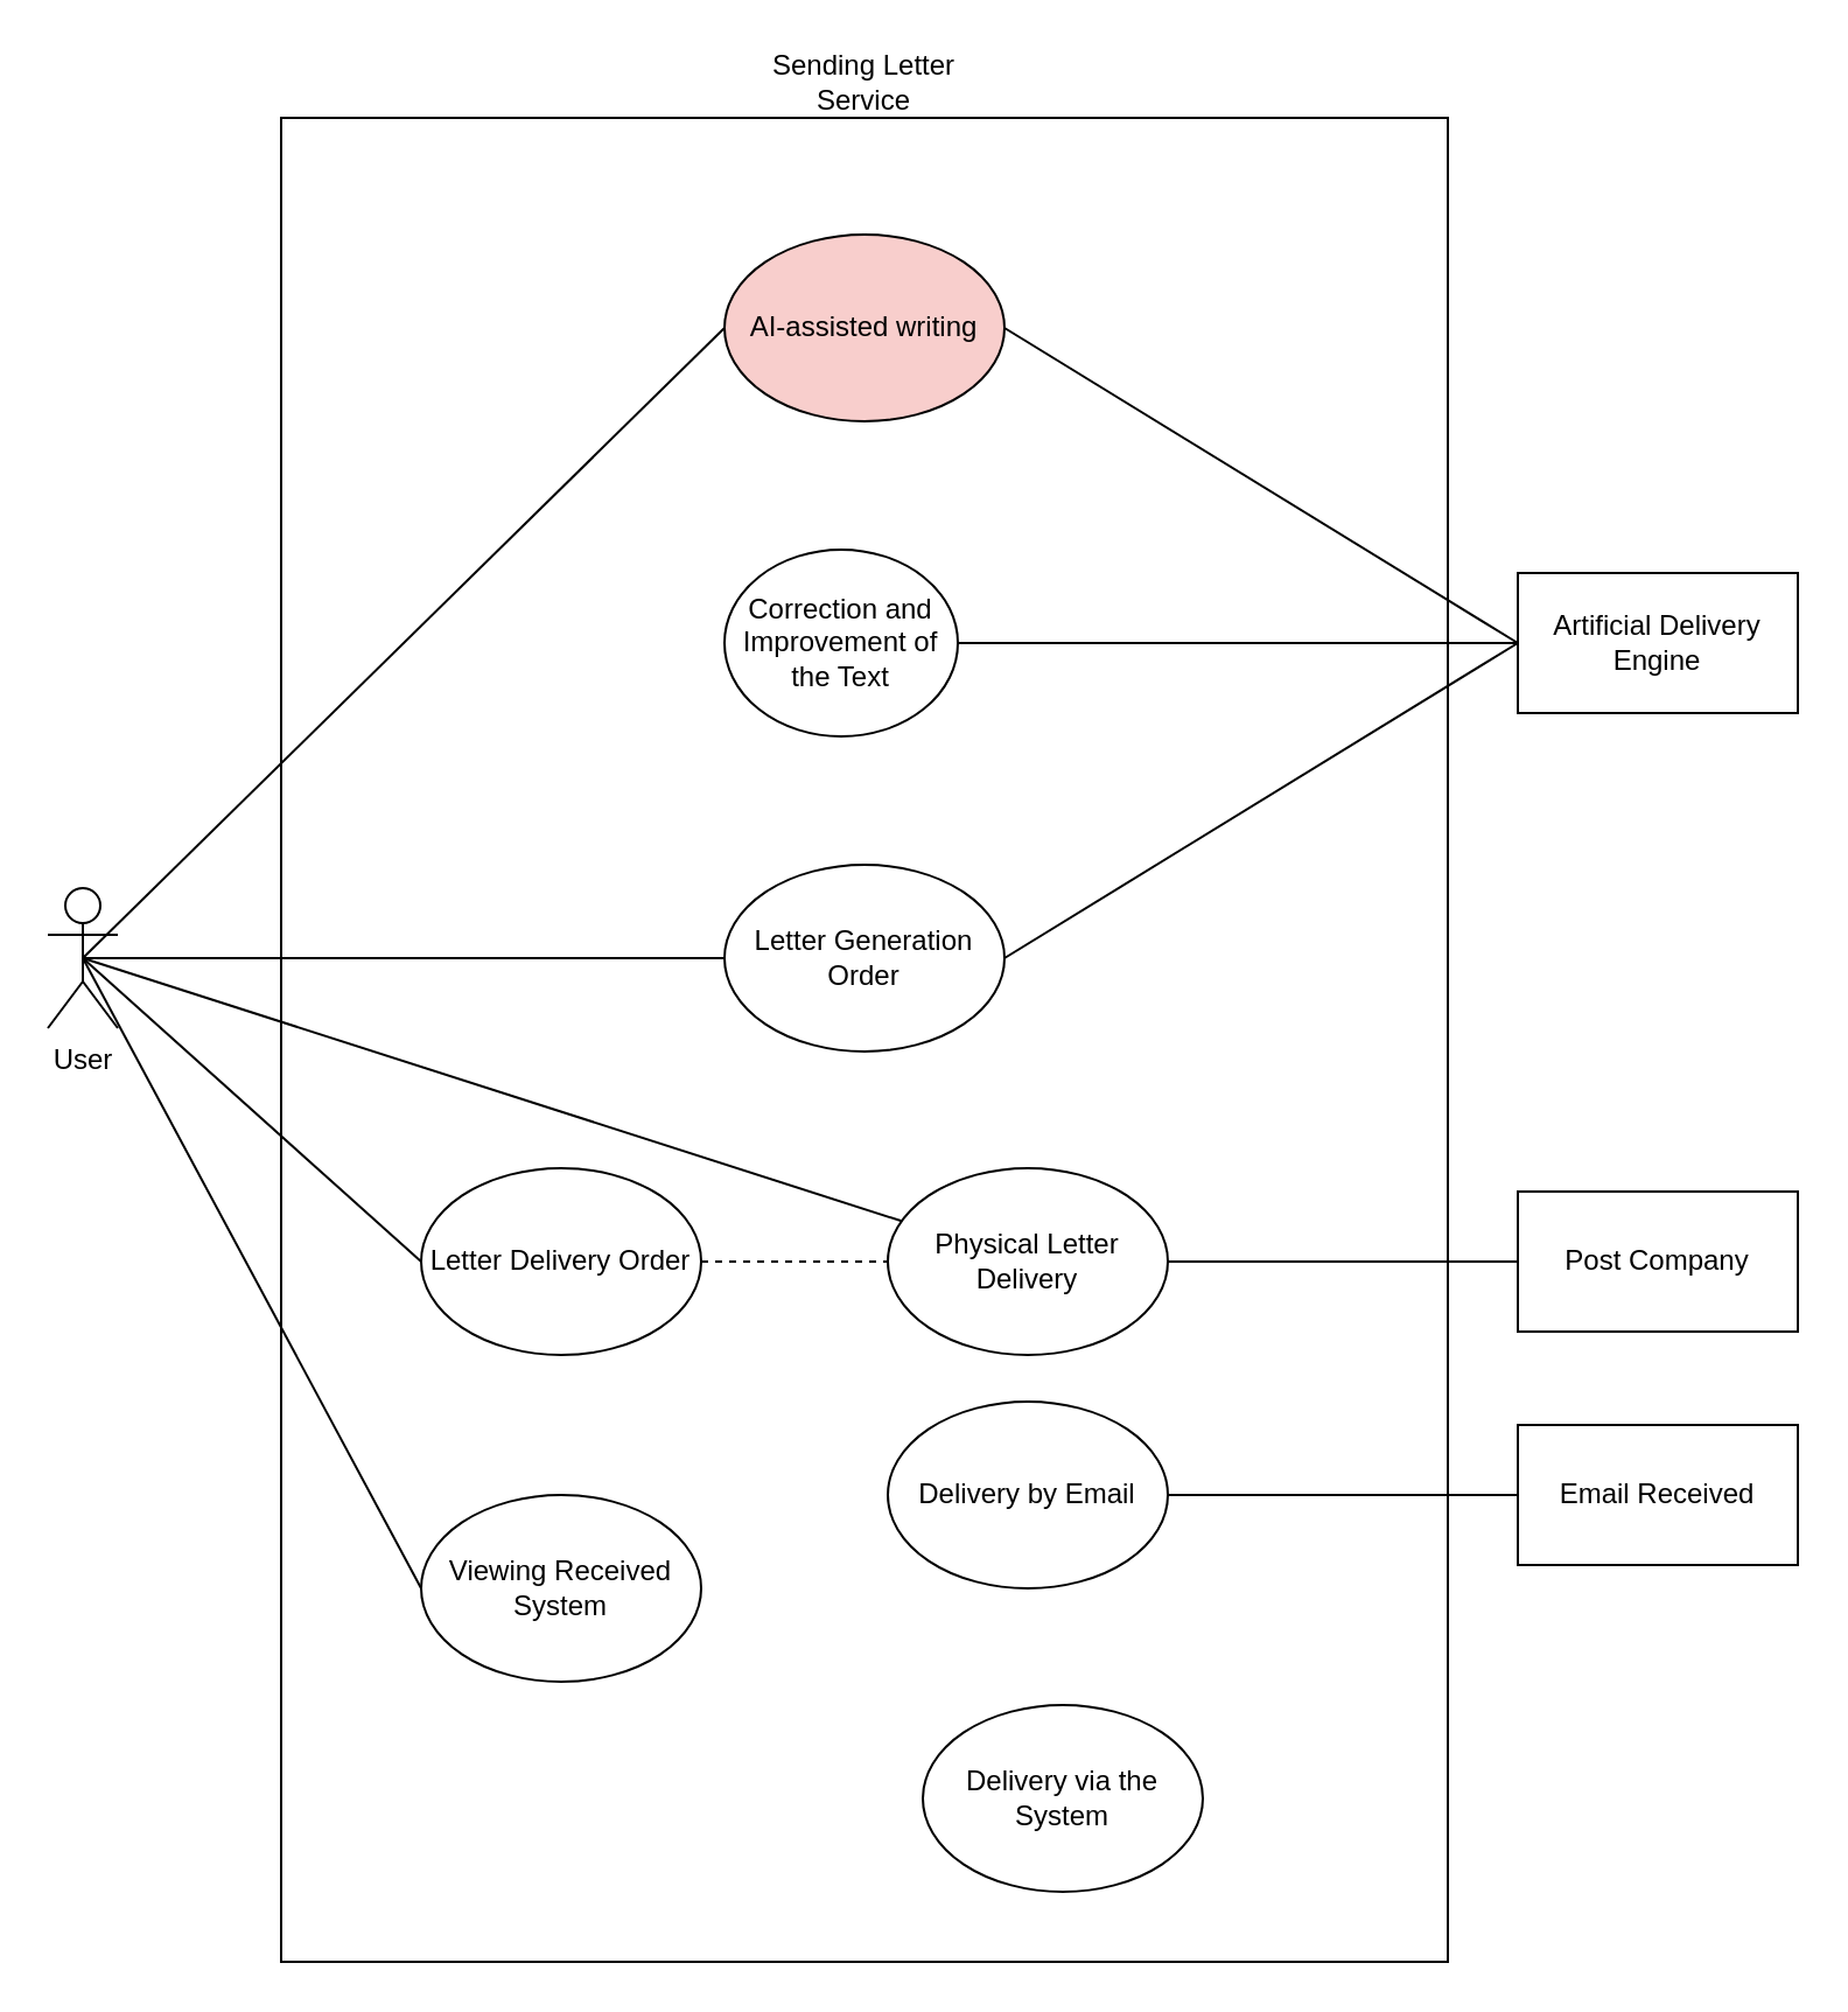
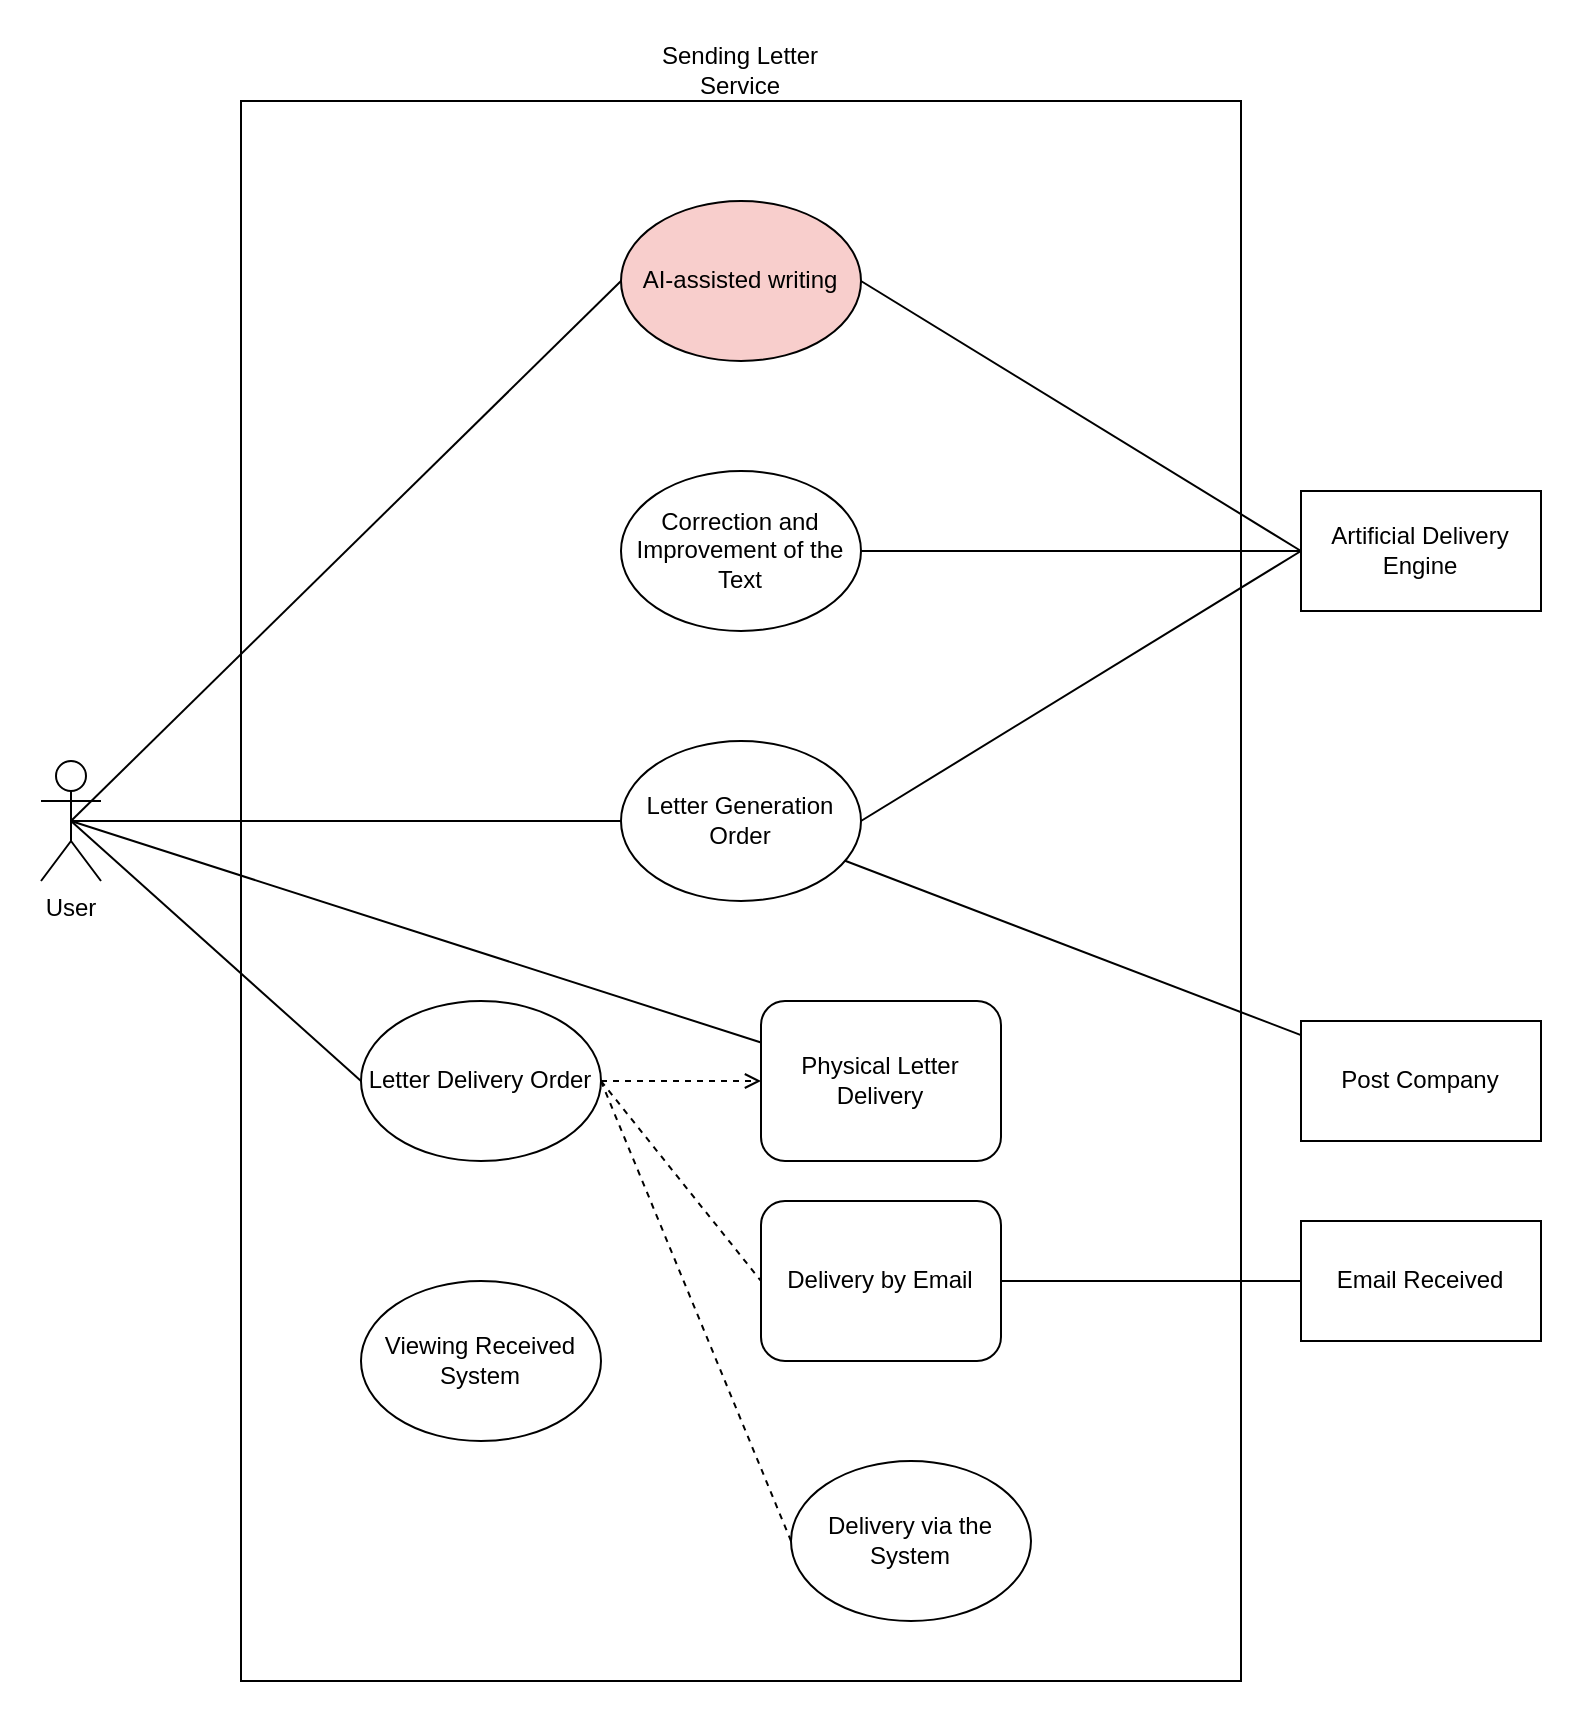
- <mxCell id="10" value="Correction and Improvement of the Text" style="ellipse;whiteSpace=wrap;html=1;" parent="1" vertex="1"><mxGeometry x="310" y="235" width="100" height="80" as="geometry" /></mxCell>
+ <mxCell id="10" value="Correction and Improvement of the Text" style="ellipse;whiteSpace=wrap;html=1;" parent="1" vertex="1"><mxGeometry x="310" y="235" width="120" height="80" as="geometry" /></mxCell>
- <mxCell id="17" style="edgeStyle=none;rounded=0;orthogonalLoop=1;jettySize=auto;html=1;endArrow=none;endFill=0;dashed=1;" edge="1" parent="1" source="20" target="21"><mxGeometry relative="1" as="geometry" /></mxCell>
+ <mxCell id="17" style="edgeStyle=none;rounded=0;orthogonalLoop=1;jettySize=auto;html=1;endArrow=open;endFill=0;dashed=1;" edge="1" parent="1" source="20" target="21"><mxGeometry relative="1" as="geometry" /></mxCell>
- <mxCell id="21" value="Physical Letter Delivery" style="ellipse;whiteSpace=wrap;html=1;" vertex="1" parent="1"><mxGeometry x="380" y="500" width="120" height="80" as="geometry" /></mxCell>
+ <mxCell id="21" value="Physical Letter Delivery" style="whiteSpace=wrap;html=1;rounded=1;" vertex="1" parent="1"><mxGeometry x="380" y="500" width="120" height="80" as="geometry" /></mxCell>
- <mxCell id="25" style="edgeStyle=none;rounded=0;orthogonalLoop=1;jettySize=auto;html=1;endArrow=none;endFill=0;" edge="1" parent="1" source="26" target="21"><mxGeometry relative="1" as="geometry" /></mxCell>
+ <mxCell id="25" style="edgeStyle=none;rounded=0;orthogonalLoop=1;jettySize=auto;html=1;endArrow=none;endFill=0;" edge="1" parent="1" source="26" target="8"><mxGeometry relative="1" as="geometry" /></mxCell>
- <mxCell id="5" style="edgeStyle=none;rounded=0;orthogonalLoop=1;jettySize=auto;html=1;exitX=0.5;exitY=0.5;exitDx=0;exitDy=0;exitPerimeter=0;entryX=0;entryY=0.5;entryDx=0;entryDy=0;endArrow=none;endFill=0;" edge="1" parent="1" source="6" target="24"><mxGeometry relative="1" as="geometry" /></mxCell>
+ <mxCell id="18" style="edgeStyle=none;rounded=0;orthogonalLoop=1;jettySize=auto;html=1;entryX=0;entryY=0.5;entryDx=0;entryDy=0;dashed=1;endArrow=none;endFill=0;exitX=1;exitY=0.5;exitDx=0;exitDy=0;" edge="1" parent="1" source="20" target="22"><mxGeometry relative="1" as="geometry" /></mxCell>
- <mxCell id="22" value="Delivery by Email" style="ellipse;whiteSpace=wrap;html=1;" vertex="1" parent="1"><mxGeometry x="380" y="600" width="120" height="80" as="geometry" /></mxCell>
+ <mxCell id="22" value="Delivery by Email" style="whiteSpace=wrap;html=1;rounded=1;" vertex="1" parent="1"><mxGeometry x="380" y="600" width="120" height="80" as="geometry" /></mxCell>
+ <mxCell id="19" style="edgeStyle=none;rounded=0;orthogonalLoop=1;jettySize=auto;html=1;entryX=0;entryY=0.5;entryDx=0;entryDy=0;dashed=1;endArrow=none;endFill=0;exitX=1;exitY=0.5;exitDx=0;exitDy=0;" edge="1" parent="1" source="20" target="23"><mxGeometry relative="1" as="geometry" /></mxCell>
